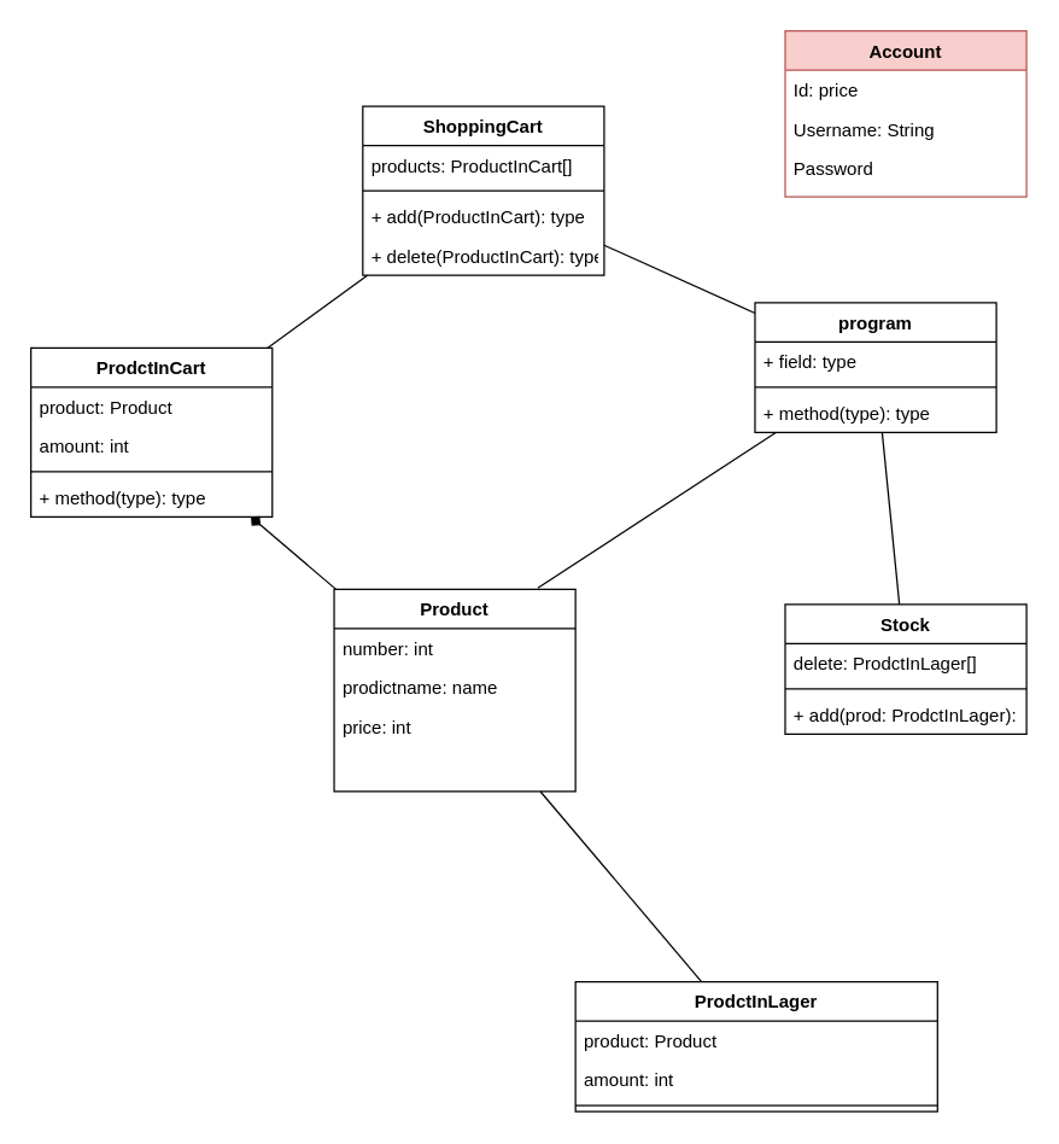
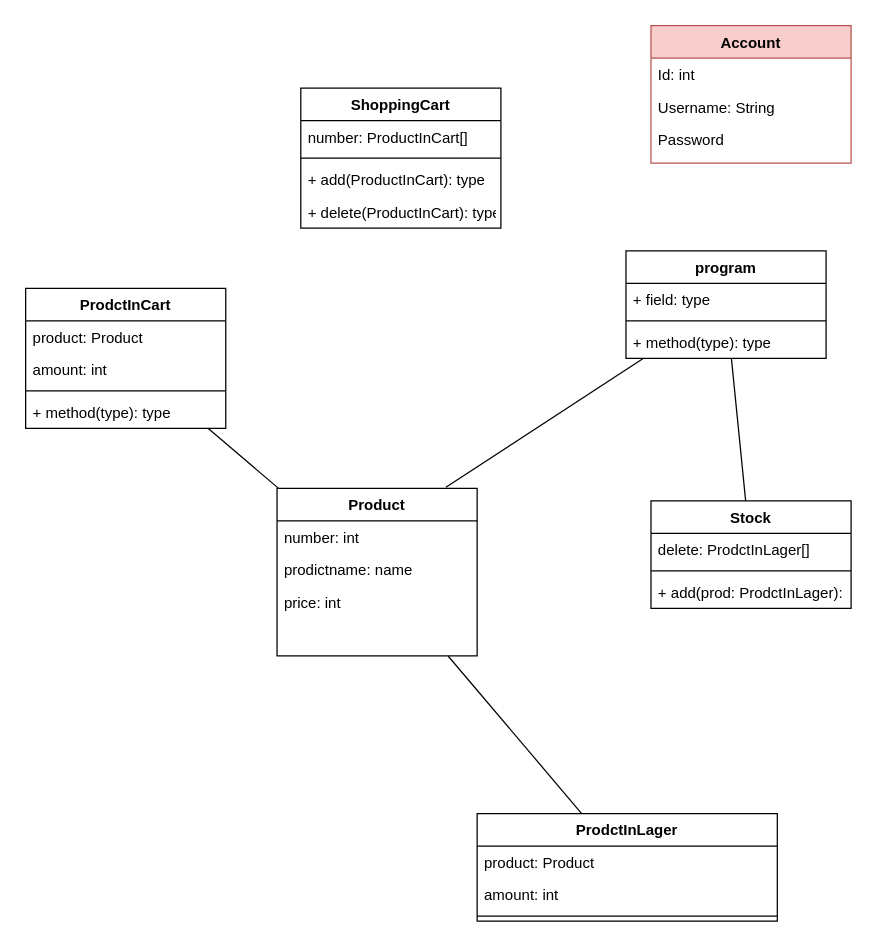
- <mxCell id="7" value="Id: price" style="text;align=left;verticalAlign=top;spacingLeft=4;spacingRight=4;overflow=hidden;rotatable=0;points=[[0,0.5],[1,0.5]];portConstraint=eastwest;rounded=0;shadow=0;html=0;" parent="6" vertex="1"><mxGeometry y="26" width="160" height="26" as="geometry" /></mxCell>
+ <mxCell id="7" value="Id: int" style="text;align=left;verticalAlign=top;spacingLeft=4;spacingRight=4;overflow=hidden;rotatable=0;points=[[0,0.5],[1,0.5]];portConstraint=eastwest;rounded=0;shadow=0;html=0;" parent="6" vertex="1"><mxGeometry y="26" width="160" height="26" as="geometry" /></mxCell>
- <mxCell id="20" value="products: ProductInCart[]" style="text;align=left;verticalAlign=top;spacingLeft=4;spacingRight=4;overflow=hidden;rotatable=0;points=[[0,0.5],[1,0.5]];portConstraint=eastwest;" parent="19" vertex="1"><mxGeometry y="26" width="160" height="26" as="geometry" /></mxCell>
+ <mxCell id="20" value="number: ProductInCart[]" style="text;align=left;verticalAlign=top;spacingLeft=4;spacingRight=4;overflow=hidden;rotatable=0;points=[[0,0.5],[1,0.5]];portConstraint=eastwest;" parent="19" vertex="1"><mxGeometry y="26" width="160" height="26" as="geometry" /></mxCell>
- <mxCell id="30" value="" style="endArrow=none;html=1;" edge="1" parent="1" source="19" target="26"><mxGeometry width="50" height="50" relative="1" as="geometry"><mxPoint x="530" y="340" as="sourcePoint" /><mxPoint x="580" y="290" as="targetPoint" /></mxGeometry></mxCell>
- <mxCell id="24" value="" style="endArrow=none;html=1;" edge="1" parent="1" source="14" target="19"><mxGeometry width="50" height="50" relative="1" as="geometry"><mxPoint x="530" y="340" as="sourcePoint" /><mxPoint x="580" y="290" as="targetPoint" /></mxGeometry></mxCell>
- <mxCell id="25" value="" style="endArrow=diamond;html=1;" edge="1" parent="1" source="2" target="14"><mxGeometry width="50" height="50" relative="1" as="geometry"><mxPoint x="530" y="340" as="sourcePoint" /><mxPoint x="580" y="290" as="targetPoint" /></mxGeometry></mxCell>
+ <mxCell id="25" value="" style="endArrow=none;html=1;" edge="1" parent="1" source="2" target="14"><mxGeometry width="50" height="50" relative="1" as="geometry"><mxPoint x="530" y="340" as="sourcePoint" /><mxPoint x="580" y="290" as="targetPoint" /></mxGeometry></mxCell>
